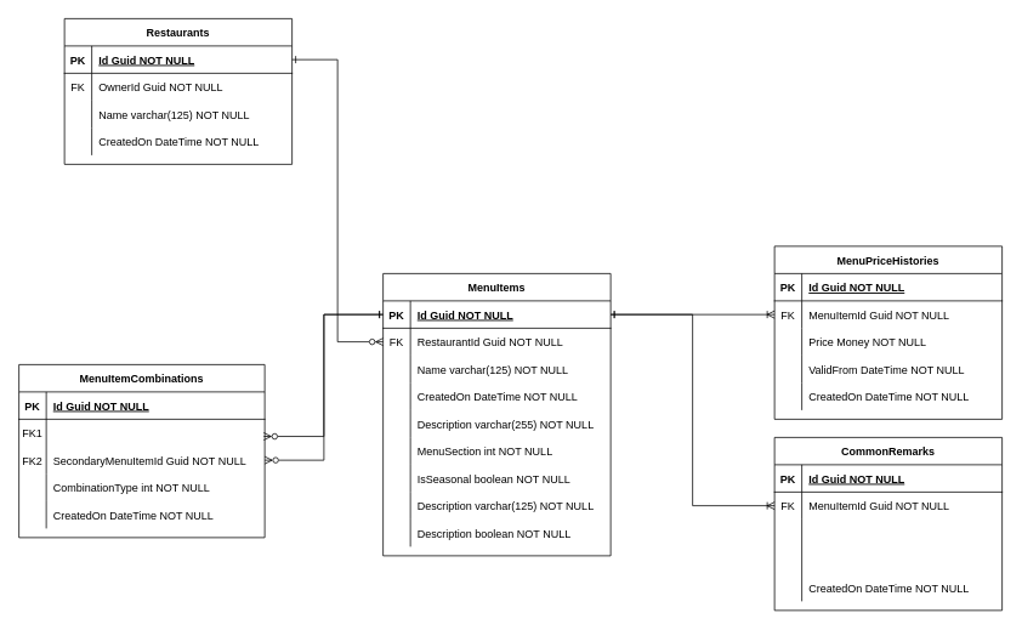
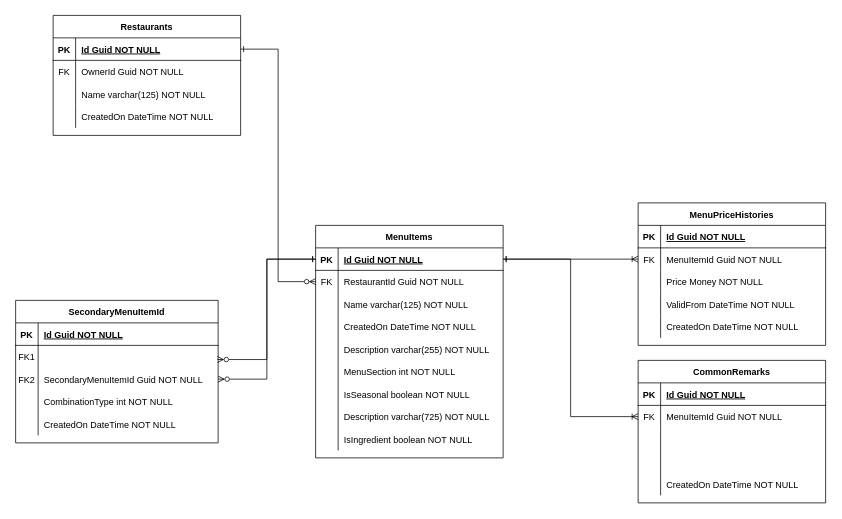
- <mxCell id="44" value="MenuItemCombinations" style="shape=table;startSize=30;container=1;collapsible=1;childLayout=tableLayout;fixedRows=1;rowLines=0;fontStyle=1;align=center;resizeLast=1;" vertex="1" parent="1"><mxGeometry x="20" y="400" width="270" height="190" as="geometry" /></mxCell>
+ <mxCell id="44" value="SecondaryMenuItemId" style="shape=table;startSize=30;container=1;collapsible=1;childLayout=tableLayout;fixedRows=1;rowLines=0;fontStyle=1;align=center;resizeLast=1;" vertex="1" parent="1"><mxGeometry x="20" y="400" width="270" height="190" as="geometry" /></mxCell>
- <mxCell id="39" value="Description varchar(125) NOT NULL" style="shape=partialRectangle;overflow=hidden;connectable=0;fillColor=none;top=0;left=0;bottom=0;right=0;align=left;spacingLeft=6;" vertex="1" parent="37"><mxGeometry x="30" width="220" height="30" as="geometry"><mxRectangle width="220" height="30" as="alternateBounds" /></mxGeometry></mxCell>
+ <mxCell id="39" value="Description varchar(725) NOT NULL" style="shape=partialRectangle;overflow=hidden;connectable=0;fillColor=none;top=0;left=0;bottom=0;right=0;align=left;spacingLeft=6;" vertex="1" parent="37"><mxGeometry x="30" width="220" height="30" as="geometry"><mxRectangle width="220" height="30" as="alternateBounds" /></mxGeometry></mxCell>
- <mxCell id="42" value="Description boolean NOT NULL" style="shape=partialRectangle;overflow=hidden;connectable=0;fillColor=none;top=0;left=0;bottom=0;right=0;align=left;spacingLeft=6;" vertex="1" parent="40"><mxGeometry x="30" width="220" height="30" as="geometry"><mxRectangle width="220" height="30" as="alternateBounds" /></mxGeometry></mxCell>
+ <mxCell id="42" value="IsIngredient boolean NOT NULL" style="shape=partialRectangle;overflow=hidden;connectable=0;fillColor=none;top=0;left=0;bottom=0;right=0;align=left;spacingLeft=6;" vertex="1" parent="40"><mxGeometry x="30" width="220" height="30" as="geometry"><mxRectangle width="220" height="30" as="alternateBounds" /></mxGeometry></mxCell>
